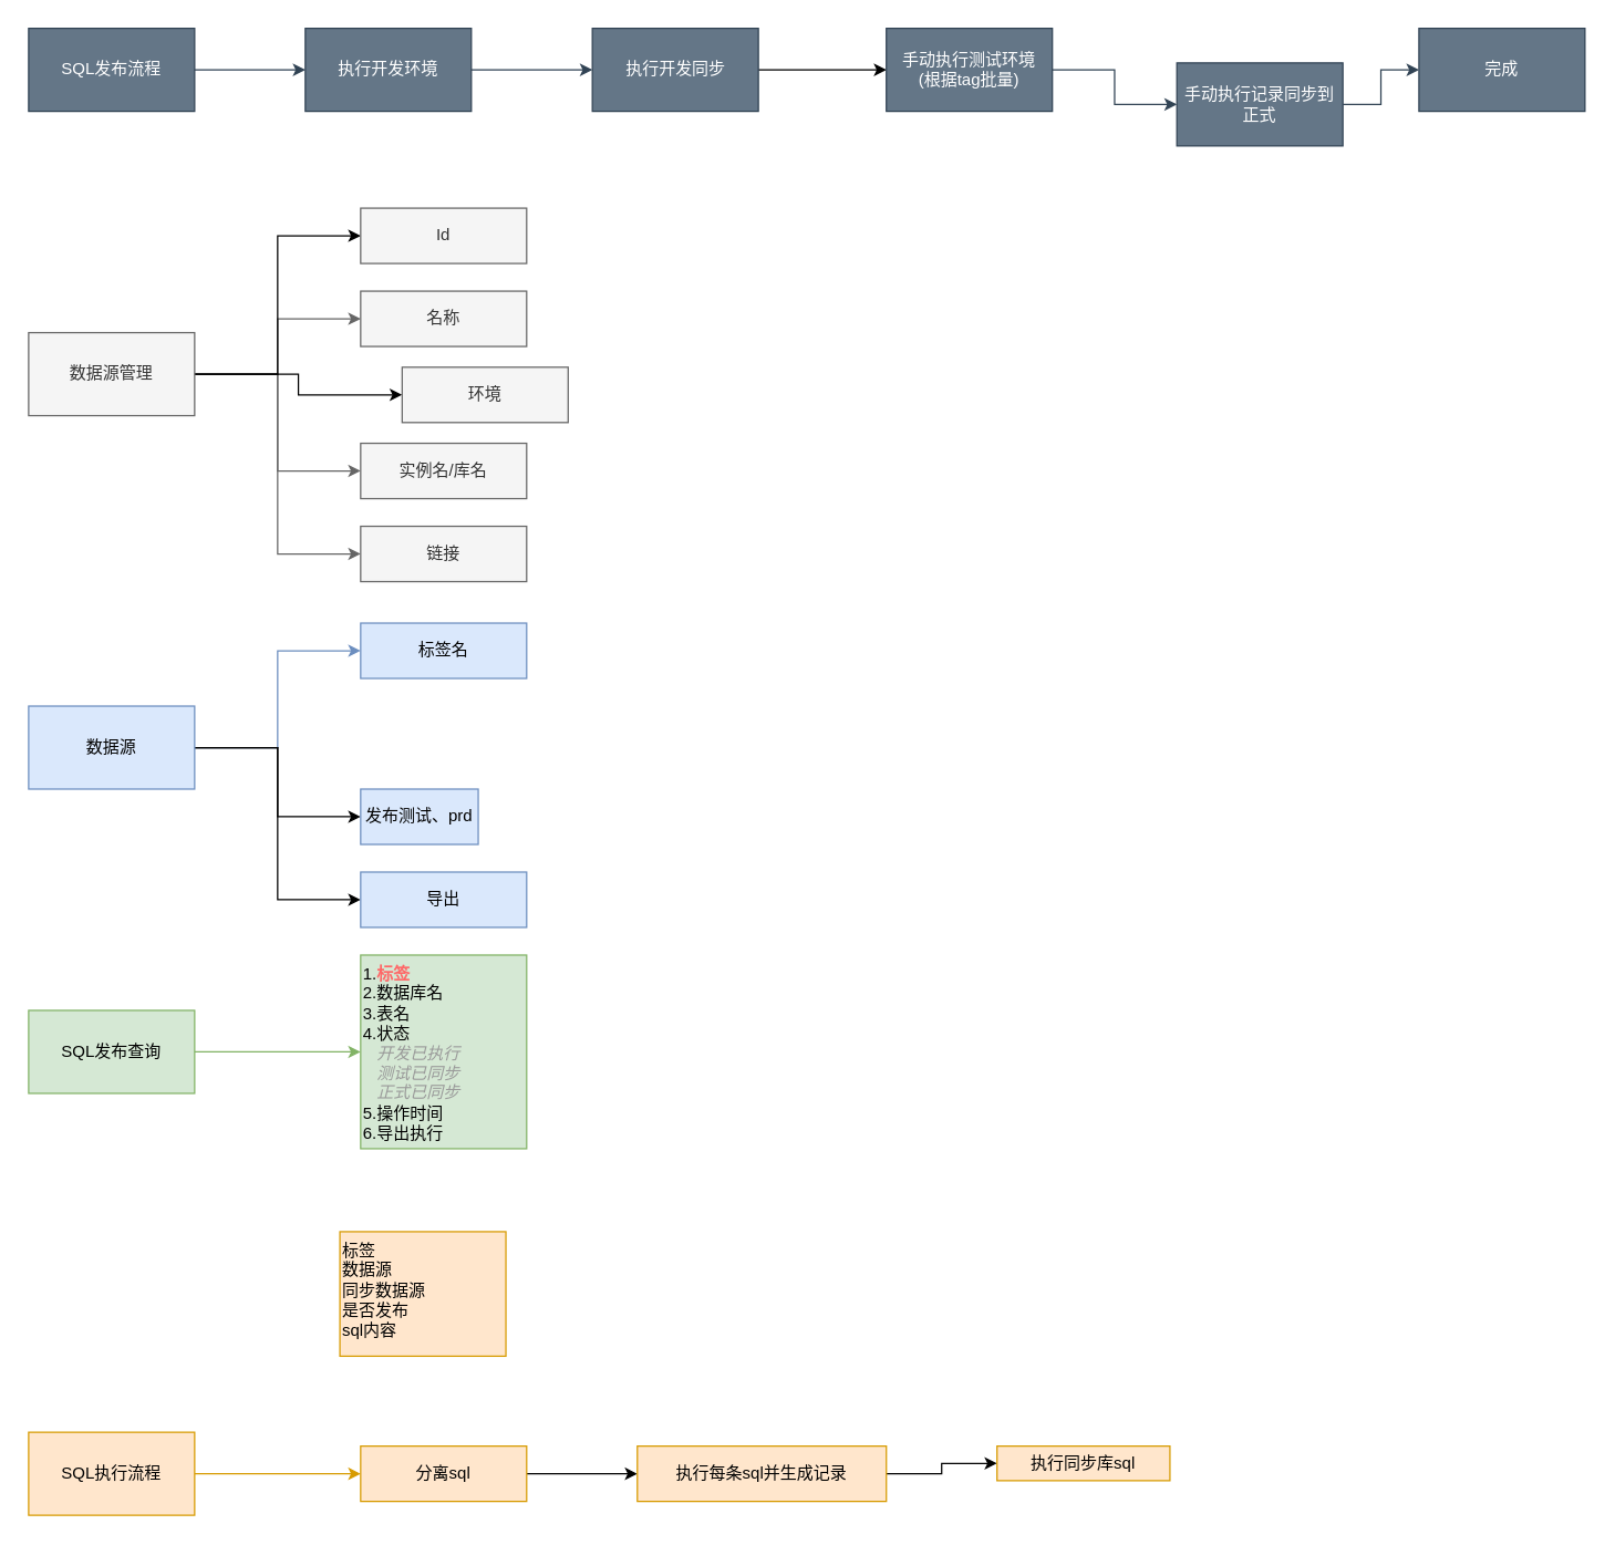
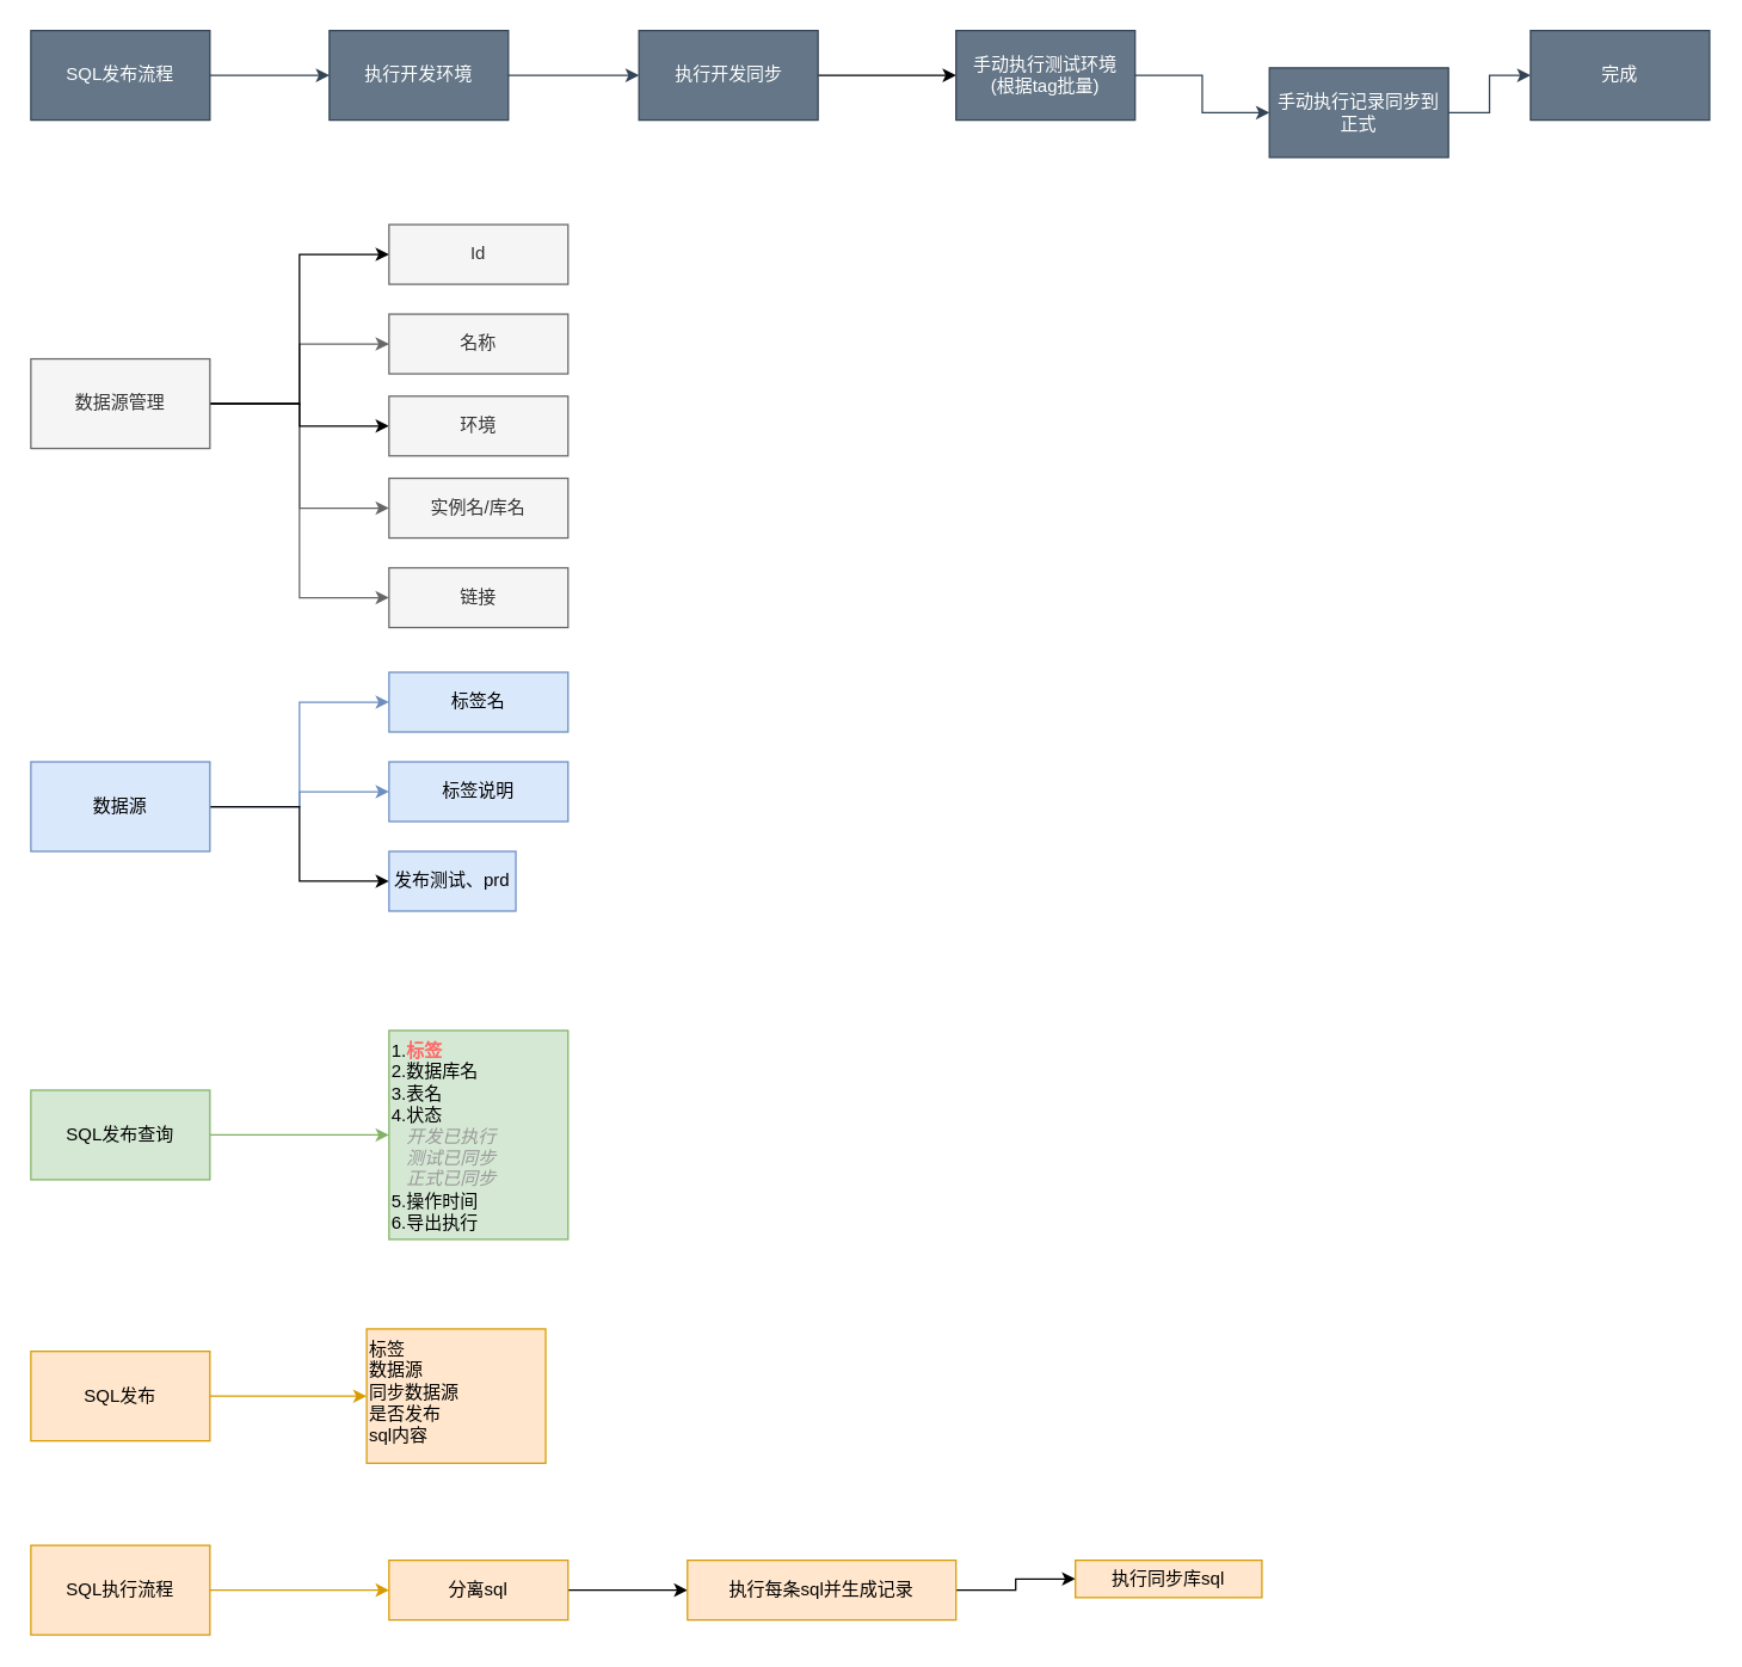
- <mxCell id="34" value="环境" style="rounded=0;whiteSpace=wrap;html=1;fillColor=#f5f5f5;strokeColor=#666666;fontColor=#333333;" parent="1" vertex="1"><mxGeometry x="290" y="265" width="120" height="40" as="geometry" /></mxCell>
+ <mxCell id="34" value="环境" style="rounded=0;whiteSpace=wrap;html=1;fillColor=#f5f5f5;strokeColor=#666666;fontColor=#333333;" parent="1" vertex="1"><mxGeometry x="260" y="265" width="120" height="40" as="geometry" /></mxCell>
+ <mxCell id="10" style="edgeStyle=orthogonalEdgeStyle;rounded=0;orthogonalLoop=1;jettySize=auto;html=1;entryX=0;entryY=0.5;entryDx=0;entryDy=0;fillColor=#dae8fc;strokeColor=#6c8ebf;" parent="1" source="13" target="22" edge="1"><mxGeometry relative="1" as="geometry" /></mxCell>
+ <mxCell id="22" value="标签说明" style="rounded=0;whiteSpace=wrap;html=1;fillColor=#dae8fc;strokeColor=#6c8ebf;" parent="1" vertex="1"><mxGeometry x="260" y="510" width="120" height="40" as="geometry" /></mxCell>
- <mxCell id="12" style="edgeStyle=orthogonalEdgeStyle;rounded=0;orthogonalLoop=1;jettySize=auto;html=1;entryX=0;entryY=0.5;entryDx=0;entryDy=0;" parent="1" source="13" target="45" edge="1"><mxGeometry relative="1" as="geometry" /></mxCell>
- <mxCell id="45" value="导出" style="rounded=0;whiteSpace=wrap;html=1;fillColor=#dae8fc;strokeColor=#6c8ebf;" parent="1" vertex="1"><mxGeometry x="260" y="630" width="120" height="40" as="geometry" /></mxCell>
+ <mxCell id="19" value="SQL发布" style="rounded=0;whiteSpace=wrap;html=1;fillColor=#ffe6cc;strokeColor=#d79b00;" parent="1" vertex="1"><mxGeometry x="20" y="905" width="120" height="60" as="geometry" /></mxCell>
+ <mxCell id="18" style="edgeStyle=orthogonalEdgeStyle;rounded=0;orthogonalLoop=1;jettySize=auto;html=1;entryX=0;entryY=0.5;entryDx=0;entryDy=0;fillColor=#ffe6cc;strokeColor=#d79b00;" parent="1" source="19" target="24" edge="1"><mxGeometry relative="1" as="geometry" /></mxCell>
